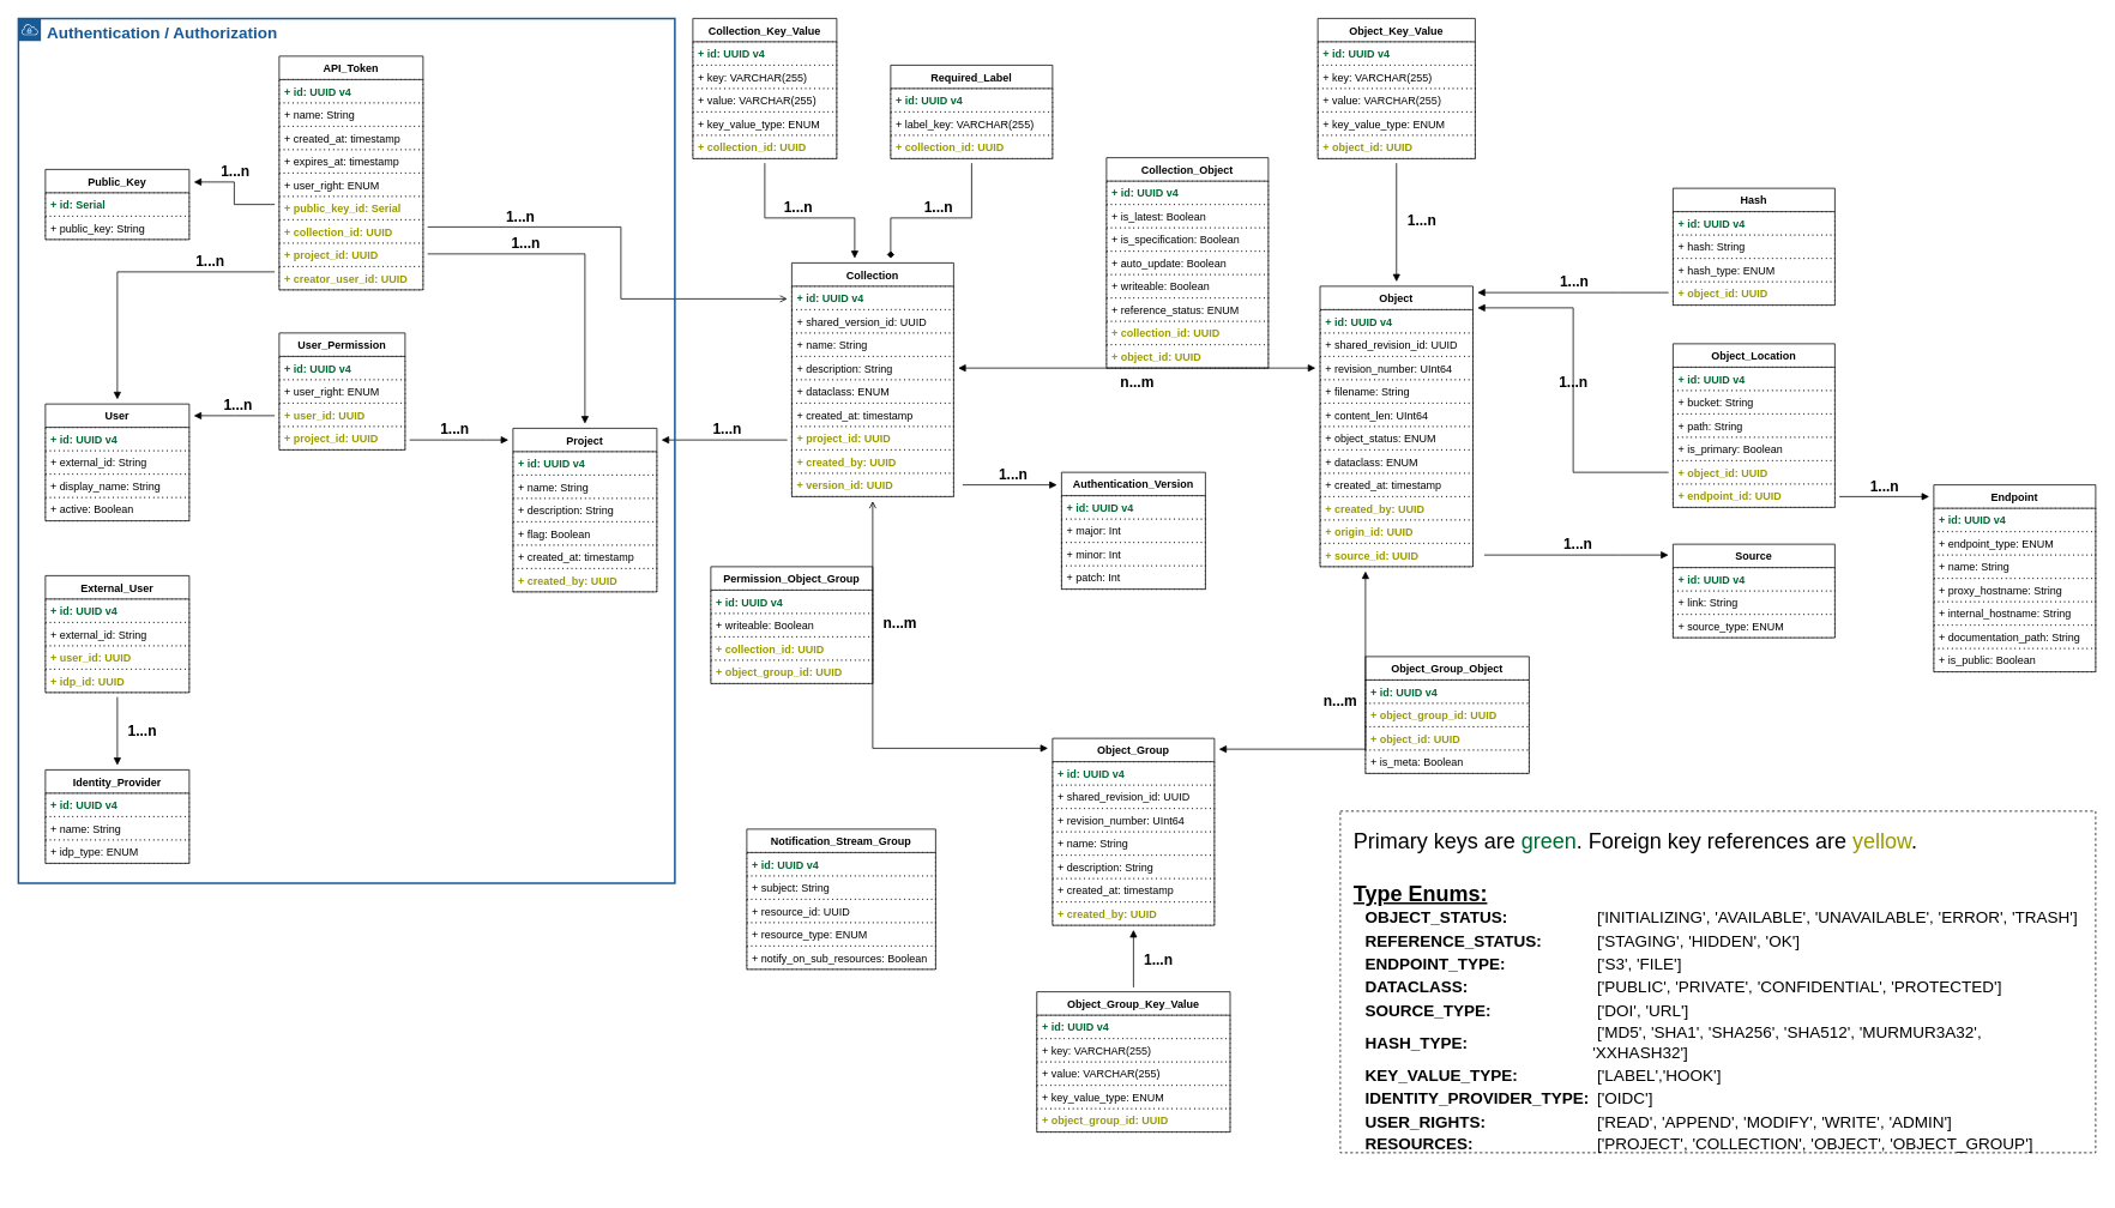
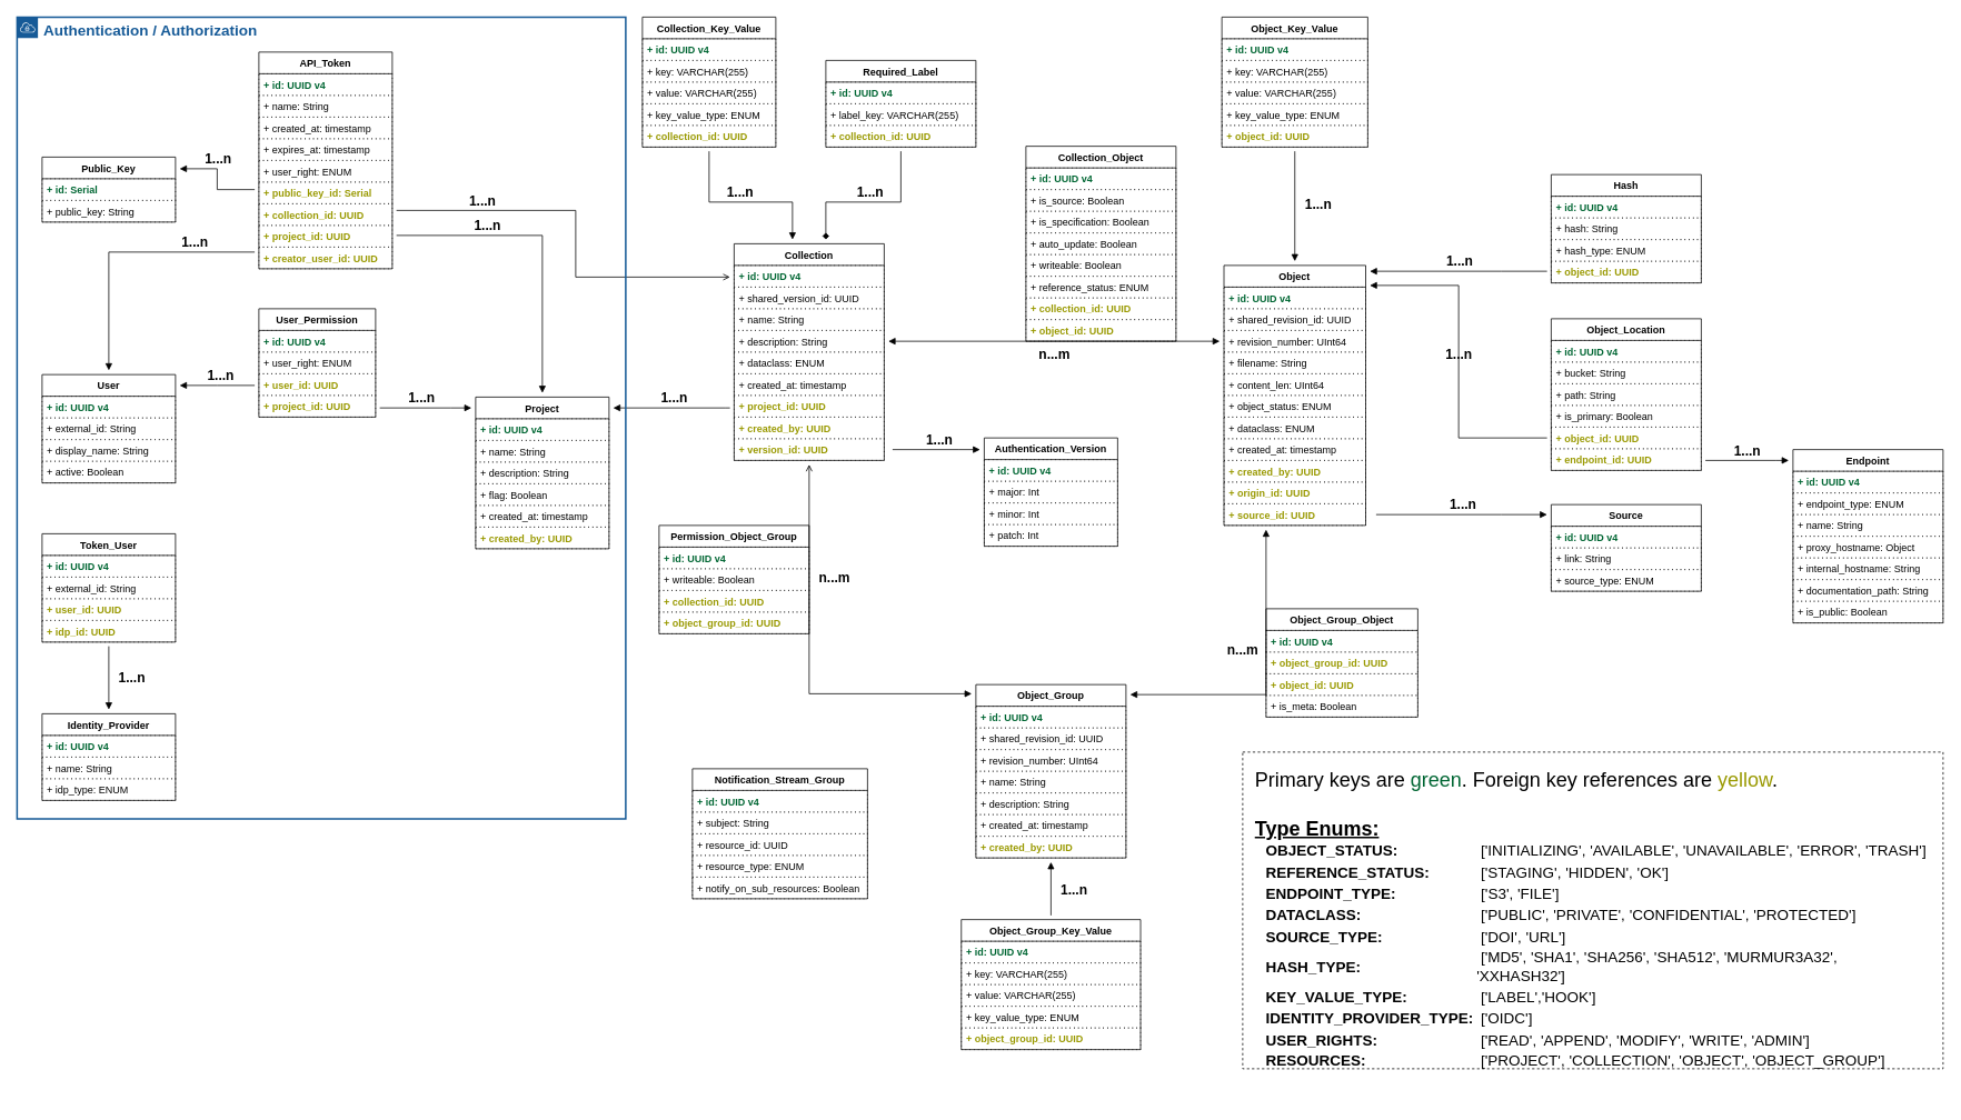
- <mxCell id="107" value="+ is_latest: Boolean" style="text;strokeColor=default;fillColor=none;align=left;verticalAlign=top;spacingLeft=4;spacingRight=4;overflow=hidden;rotatable=0;points=[[0,0.5],[1,0.5]];portConstraint=eastwest;dashed=1;dashPattern=1 4;" vertex="1" parent="105"><mxGeometry y="52" width="180" height="26" as="geometry" /></mxCell>
+ <mxCell id="107" value="+ is_source: Boolean" style="text;strokeColor=default;fillColor=none;align=left;verticalAlign=top;spacingLeft=4;spacingRight=4;overflow=hidden;rotatable=0;points=[[0,0.5],[1,0.5]];portConstraint=eastwest;dashed=1;dashPattern=1 4;" vertex="1" parent="105"><mxGeometry y="52" width="180" height="26" as="geometry" /></mxCell>
- <mxCell id="128" value="External_User" style="swimlane;fontStyle=1;childLayout=stackLayout;horizontal=1;startSize=26;fillColor=none;horizontalStack=0;resizeParent=1;resizeParentMax=0;resizeLast=0;collapsible=1;marginBottom=0;" parent="1" vertex="1"><mxGeometry y="640" width="160" height="130" as="geometry" x="50"><mxRectangle x="80" y="40" width="100" height="30" as="alternateBounds" /></mxGeometry></mxCell>
+ <mxCell id="128" value="Token_User" style="swimlane;fontStyle=1;childLayout=stackLayout;horizontal=1;startSize=26;fillColor=none;horizontalStack=0;resizeParent=1;resizeParentMax=0;resizeLast=0;collapsible=1;marginBottom=0;" parent="1" vertex="1"><mxGeometry y="640" width="160" height="130" as="geometry" x="50"><mxRectangle x="80" y="40" width="100" height="30" as="alternateBounds" /></mxGeometry></mxCell>
- <mxCell id="69" value="+ proxy_hostname: String" style="text;strokeColor=default;fillColor=none;align=left;verticalAlign=top;spacingLeft=4;spacingRight=4;overflow=hidden;rotatable=0;points=[[0,0.5],[1,0.5]];portConstraint=eastwest;dashed=1;dashPattern=1 4;" parent="65" vertex="1"><mxGeometry y="104" width="180" height="26" as="geometry" /></mxCell>
+ <mxCell id="69" value="+ proxy_hostname: Object" style="text;strokeColor=default;fillColor=none;align=left;verticalAlign=top;spacingLeft=4;spacingRight=4;overflow=hidden;rotatable=0;points=[[0,0.5],[1,0.5]];portConstraint=eastwest;dashed=1;dashPattern=1 4;" parent="65" vertex="1"><mxGeometry y="104" width="180" height="26" as="geometry" /></mxCell>
